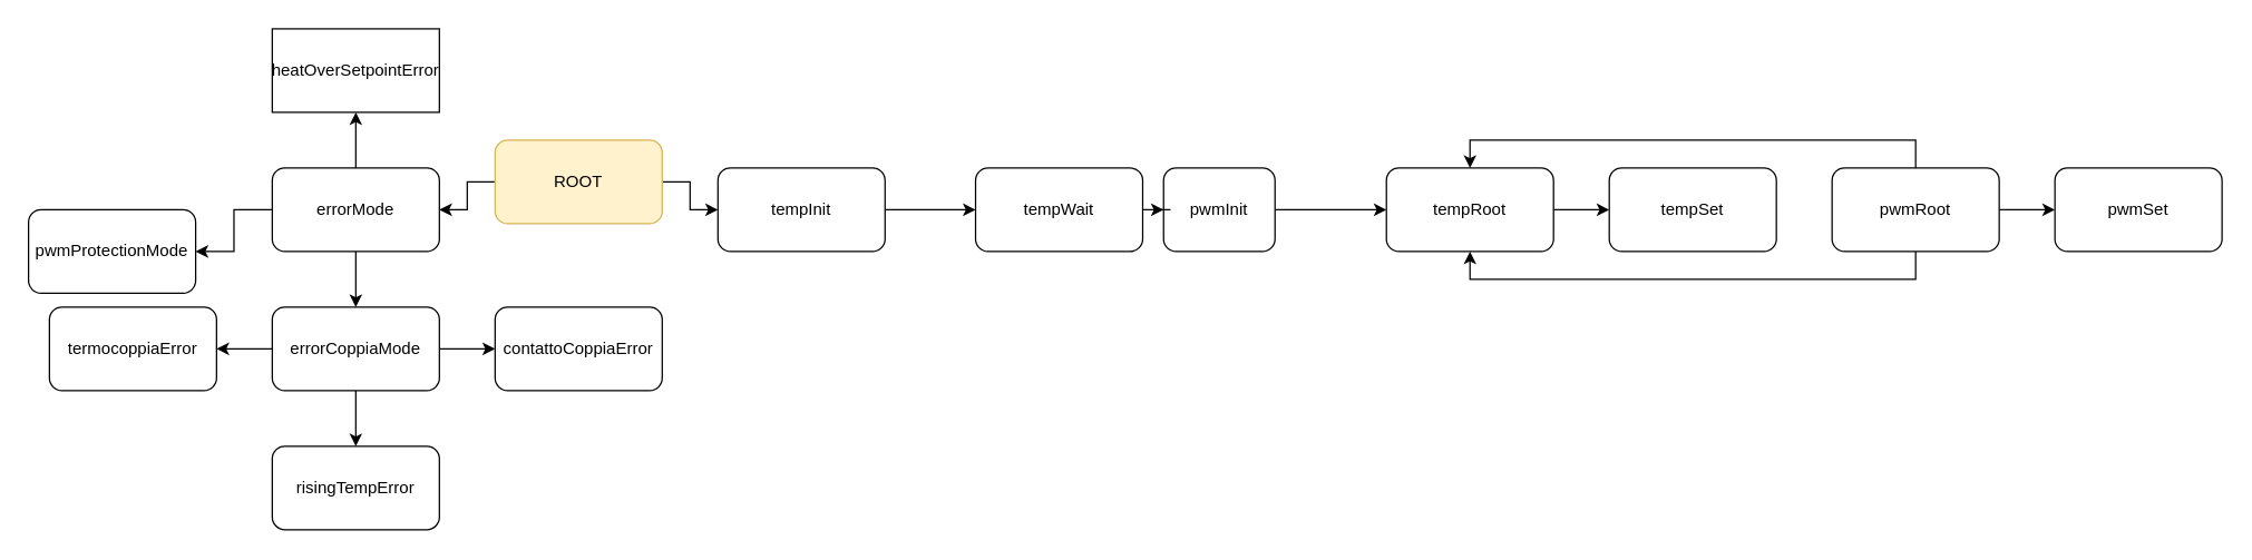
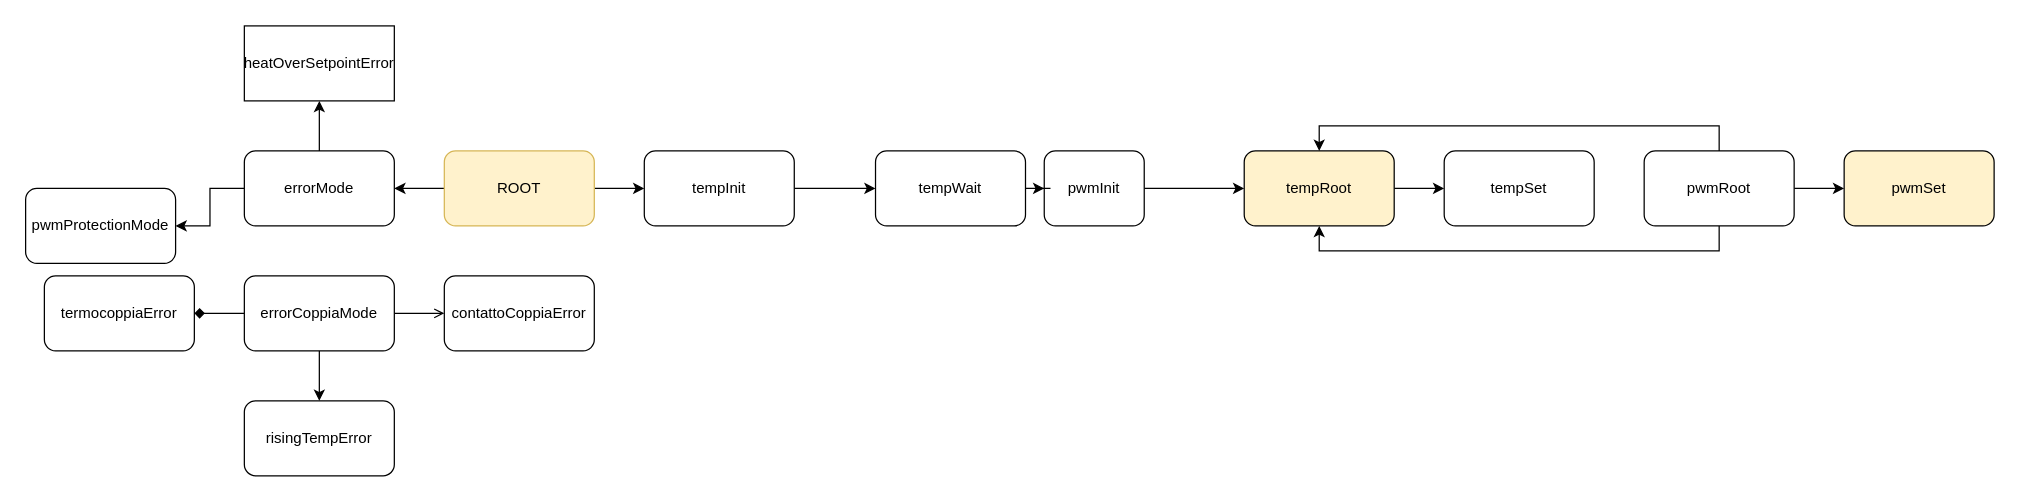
- <mxCell id="20" value="ROOT" style="rounded=1;whiteSpace=wrap;html=1;fillColor=#fff2cc;strokeColor=#d6b656;" vertex="1" parent="1"><mxGeometry x="355" y="100" width="120" height="60" as="geometry" /></mxCell>
+ <mxCell id="20" value="ROOT" style="rounded=1;whiteSpace=wrap;html=1;fillColor=#fff2cc;strokeColor=#d6b656;" vertex="1" parent="1"><mxGeometry x="355" y="120" width="120" height="60" as="geometry" /></mxCell>
- <mxCell id="12" value="tempRoot" style="rounded=1;whiteSpace=wrap;html=1;" vertex="1" parent="1"><mxGeometry x="995" y="120" width="120" height="60" as="geometry" /></mxCell>
+ <mxCell id="12" value="tempRoot" style="rounded=1;whiteSpace=wrap;html=1;fillColor=#fff2cc;" vertex="1" parent="1"><mxGeometry x="995" y="120" width="120" height="60" as="geometry" /></mxCell>
- <mxCell id="2" value="pwmSet" style="rounded=1;whiteSpace=wrap;html=1;" vertex="1" parent="1"><mxGeometry x="1475" y="120" width="120" height="60" as="geometry" /></mxCell>
+ <mxCell id="2" value="pwmSet" style="rounded=1;whiteSpace=wrap;html=1;fillColor=#fff2cc;" vertex="1" parent="1"><mxGeometry x="1475" y="120" width="120" height="60" as="geometry" /></mxCell>
- <mxCell id="28" style="edgeStyle=orthogonalEdgeStyle;rounded=0;orthogonalLoop=1;jettySize=auto;html=1;entryX=0.5;entryY=0;entryDx=0;entryDy=0;" edge="1" parent="1" source="30" target="26"><mxGeometry relative="1" as="geometry" /></mxCell>
- <mxCell id="24" style="edgeStyle=orthogonalEdgeStyle;rounded=0;orthogonalLoop=1;jettySize=auto;html=1;entryX=1;entryY=0.5;entryDx=0;entryDy=0;" edge="1" parent="1" source="26" target="3"><mxGeometry relative="1" as="geometry" /></mxCell>
+ <mxCell id="24" style="edgeStyle=orthogonalEdgeStyle;rounded=0;orthogonalLoop=1;jettySize=auto;html=1;entryX=1;entryY=0.5;entryDx=0;entryDy=0;endArrow=diamond;" edge="1" parent="1" source="26" target="3"><mxGeometry relative="1" as="geometry" /></mxCell>
- <mxCell id="25" style="edgeStyle=orthogonalEdgeStyle;rounded=0;orthogonalLoop=1;jettySize=auto;html=1;entryX=0;entryY=0.5;entryDx=0;entryDy=0;" edge="1" parent="1" source="26" target="10"><mxGeometry relative="1" as="geometry" /></mxCell>
+ <mxCell id="25" style="edgeStyle=orthogonalEdgeStyle;rounded=0;orthogonalLoop=1;jettySize=auto;html=1;entryX=0;entryY=0.5;entryDx=0;entryDy=0;endArrow=open;" edge="1" parent="1" source="26" target="10"><mxGeometry relative="1" as="geometry" /></mxCell>
